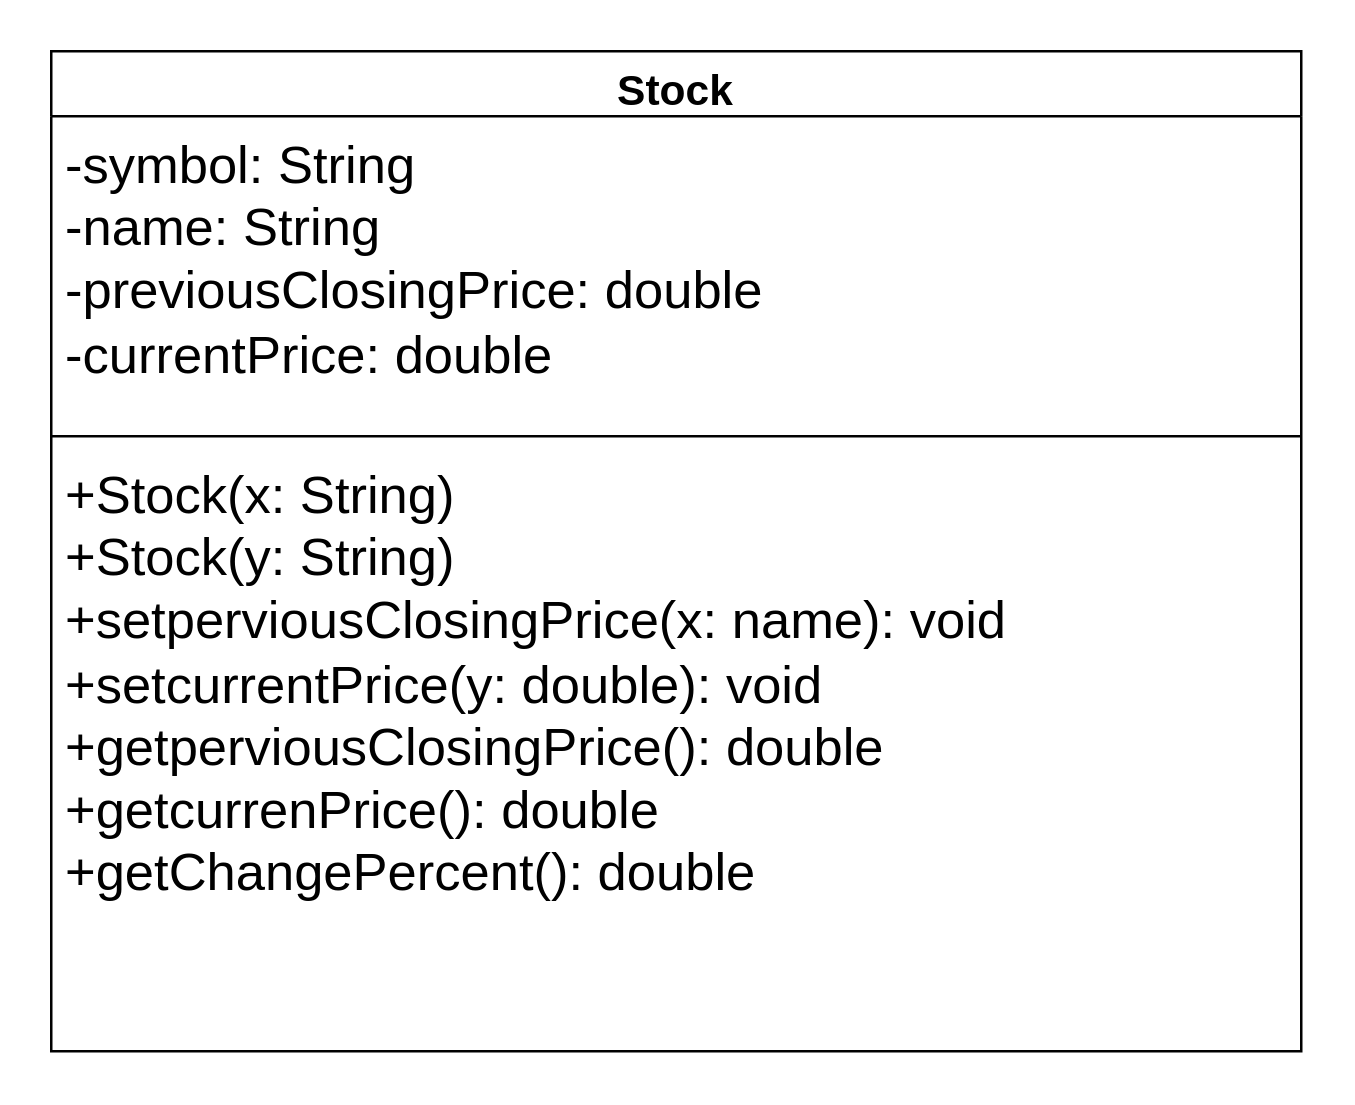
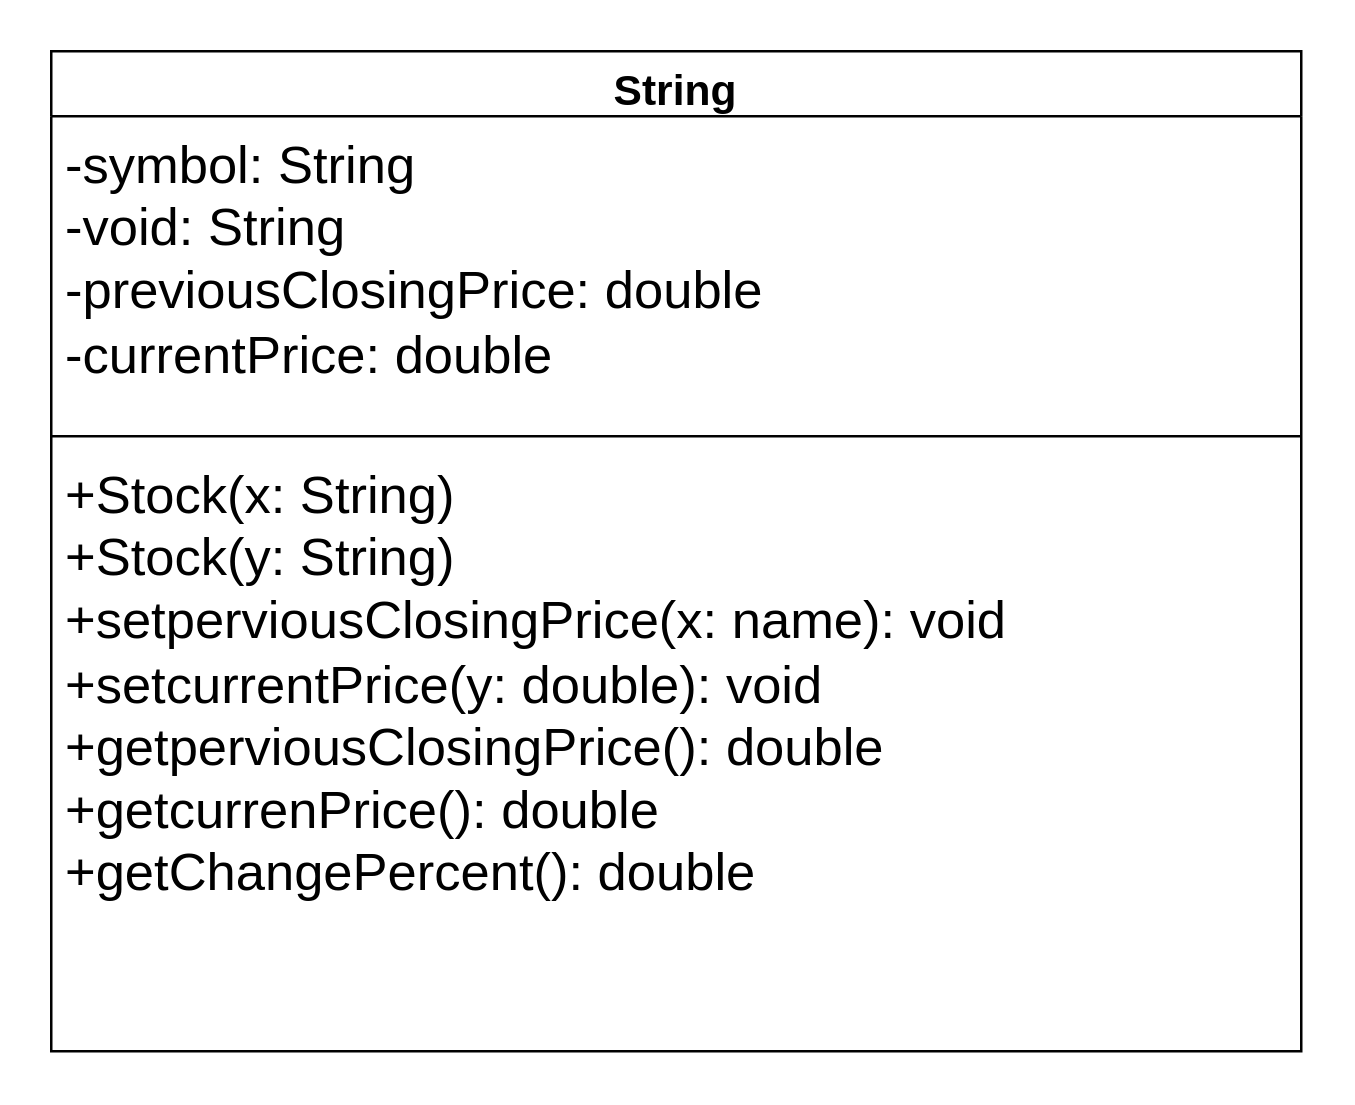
- <mxCell id="2" value="&lt;font style=&quot;font-size: 17px;&quot;&gt;Stock&lt;/font&gt;" style="swimlane;fontStyle=1;align=center;verticalAlign=top;childLayout=stackLayout;horizontal=1;startSize=26;horizontalStack=0;resizeParent=1;resizeParentMax=0;resizeLast=0;collapsible=1;marginBottom=0;whiteSpace=wrap;html=1;" vertex="1" parent="1"><mxGeometry x="20" y="20" width="500" height="400" as="geometry" /></mxCell>
+ <mxCell id="2" value="&lt;font style=&quot;font-size: 17px;&quot;&gt;String&lt;/font&gt;" style="swimlane;fontStyle=1;align=center;verticalAlign=top;childLayout=stackLayout;horizontal=1;startSize=26;horizontalStack=0;resizeParent=1;resizeParentMax=0;resizeLast=0;collapsible=1;marginBottom=0;whiteSpace=wrap;html=1;" vertex="1" parent="1"><mxGeometry x="20" y="20" width="500" height="400" as="geometry" /></mxCell>
- <mxCell id="3" value="&lt;font style=&quot;font-size: 21px;&quot;&gt;-symbol: String&lt;/font&gt;&lt;div&gt;&lt;div style=&quot;font-size: 21px;&quot;&gt;&lt;font style=&quot;font-size: 21px;&quot;&gt;-name: String&lt;/font&gt;&lt;/div&gt;&lt;div style=&quot;font-size: 21px;&quot;&gt;&lt;font style=&quot;font-size: 21px;&quot;&gt;-previousClosingPrice: double&lt;/font&gt;&lt;/div&gt;&lt;div style=&quot;font-size: 21px;&quot;&gt;&lt;font style=&quot;font-size: 21px;&quot;&gt;-currentPrice: double&lt;/font&gt;&lt;/div&gt;&lt;/div&gt;" style="text;strokeColor=none;fillColor=none;align=left;verticalAlign=top;spacingLeft=4;spacingRight=4;overflow=hidden;rotatable=0;points=[[0,0.5],[1,0.5]];portConstraint=eastwest;whiteSpace=wrap;html=1;" vertex="1" parent="2"><mxGeometry y="26" width="500" height="124" as="geometry" /></mxCell>
+ <mxCell id="3" value="&lt;font style=&quot;font-size: 21px;&quot;&gt;-symbol: String&lt;/font&gt;&lt;div&gt;&lt;div style=&quot;font-size: 21px;&quot;&gt;&lt;font style=&quot;font-size: 21px;&quot;&gt;-void: String&lt;/font&gt;&lt;/div&gt;&lt;div style=&quot;font-size: 21px;&quot;&gt;&lt;font style=&quot;font-size: 21px;&quot;&gt;-previousClosingPrice: double&lt;/font&gt;&lt;/div&gt;&lt;div style=&quot;font-size: 21px;&quot;&gt;&lt;font style=&quot;font-size: 21px;&quot;&gt;-currentPrice: double&lt;/font&gt;&lt;/div&gt;&lt;/div&gt;" style="text;strokeColor=none;fillColor=none;align=left;verticalAlign=top;spacingLeft=4;spacingRight=4;overflow=hidden;rotatable=0;points=[[0,0.5],[1,0.5]];portConstraint=eastwest;whiteSpace=wrap;html=1;" vertex="1" parent="2"><mxGeometry y="26" width="500" height="124" as="geometry" /></mxCell>
